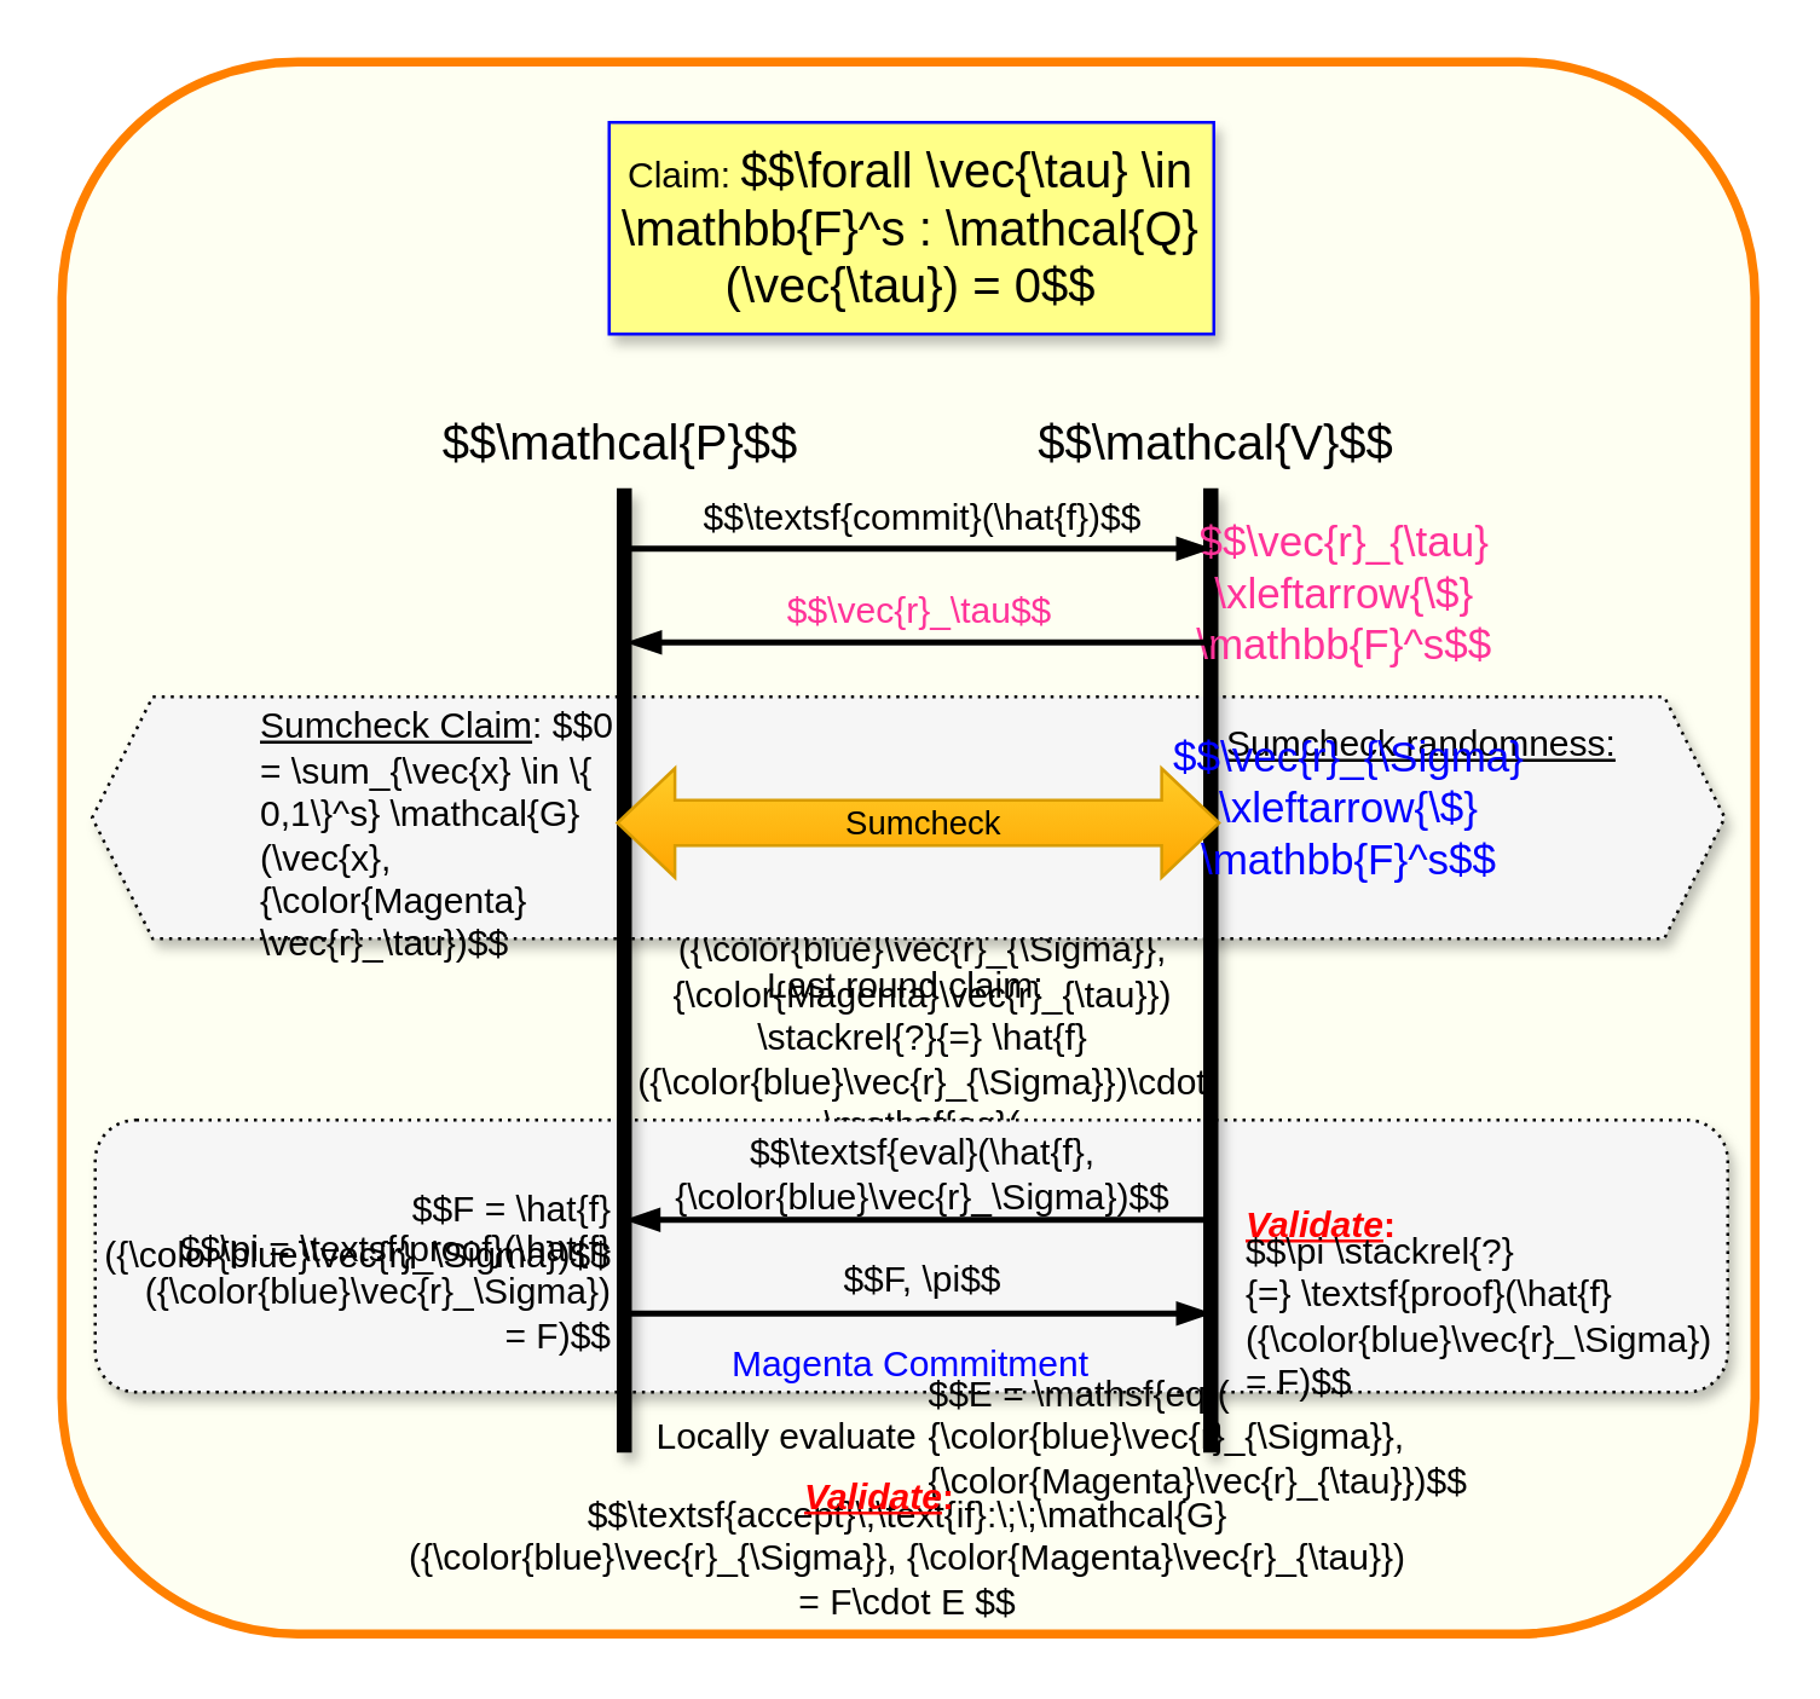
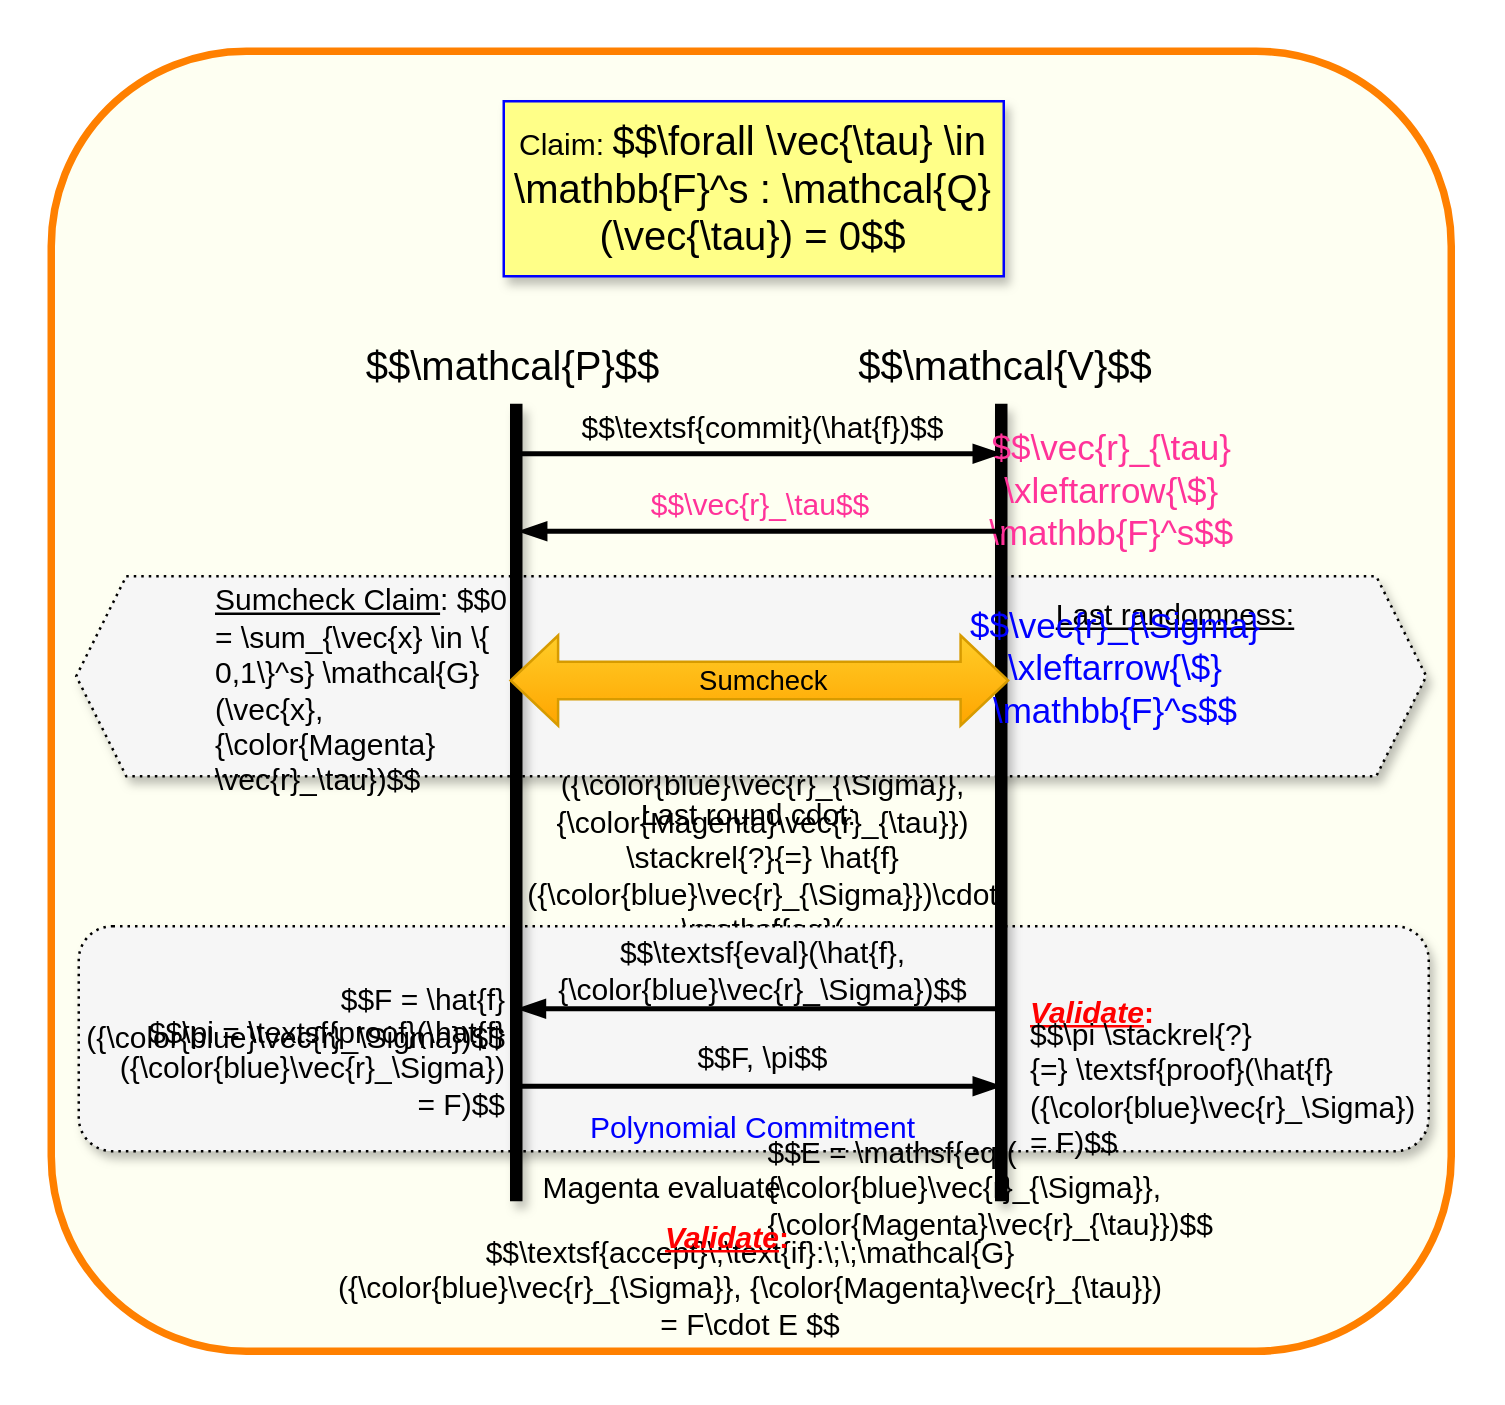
- <mxCell id="22" value="&lt;u style=&quot;&quot;&gt;Sumcheck randomness:&lt;/u&gt;" style="text;html=1;align=center;verticalAlign=middle;whiteSpace=wrap;rounded=0;spacing=1;fontColor=#000000;" parent="21" vertex="1"><mxGeometry width="140" height="32" as="geometry" /></mxCell>
+ <mxCell id="22" value="&lt;u style=&quot;&quot;&gt;Last randomness:&lt;/u&gt;" style="text;html=1;align=center;verticalAlign=middle;whiteSpace=wrap;rounded=0;spacing=1;fontColor=#000000;" parent="21" vertex="1"><mxGeometry width="140" height="32" as="geometry" /></mxCell>
- <mxCell id="4" value="Last round claim:&amp;nbsp;" style="text;html=1;align=center;verticalAlign=middle;whiteSpace=wrap;rounded=0;" parent="3" vertex="1"><mxGeometry width="186.082" height="32" as="geometry" /></mxCell>
+ <mxCell id="4" value="Last round cdot:&amp;nbsp;" style="text;html=1;align=center;verticalAlign=middle;whiteSpace=wrap;rounded=0;" parent="3" vertex="1"><mxGeometry width="186.082" height="32" as="geometry" /></mxCell>
- <mxCell id="7" value="&lt;font style=&quot;color: rgb(0, 0, 255);&quot;&gt;Magenta Commitment&lt;/font&gt;" style="rounded=1;whiteSpace=wrap;html=1;dashed=1;dashPattern=1 2;verticalAlign=bottom;shadow=1;fillColor=#F6F6F6;glass=0;" parent="1" vertex="1"><mxGeometry x="31" y="370" width="540" height="90" as="geometry" /></mxCell>
+ <mxCell id="7" value="&lt;font style=&quot;color: rgb(0, 0, 255);&quot;&gt;Polynomial Commitment&lt;/font&gt;" style="rounded=1;whiteSpace=wrap;html=1;dashed=1;dashPattern=1 2;verticalAlign=bottom;shadow=1;fillColor=#F6F6F6;glass=0;" parent="1" vertex="1"><mxGeometry x="31" y="370" width="540" height="90" as="geometry" /></mxCell>
- <mxCell id="33" value="Locally evaluate" style="text;html=1;align=left;verticalAlign=middle;whiteSpace=wrap;rounded=0;" parent="1" vertex="1"><mxGeometry x="214.74" y="460" width="99" height="30" as="geometry" /></mxCell>
+ <mxCell id="33" value="Magenta evaluate" style="text;html=1;align=left;verticalAlign=middle;whiteSpace=wrap;rounded=0;" parent="1" vertex="1"><mxGeometry x="214.74" y="460" width="99" height="30" as="geometry" /></mxCell>
